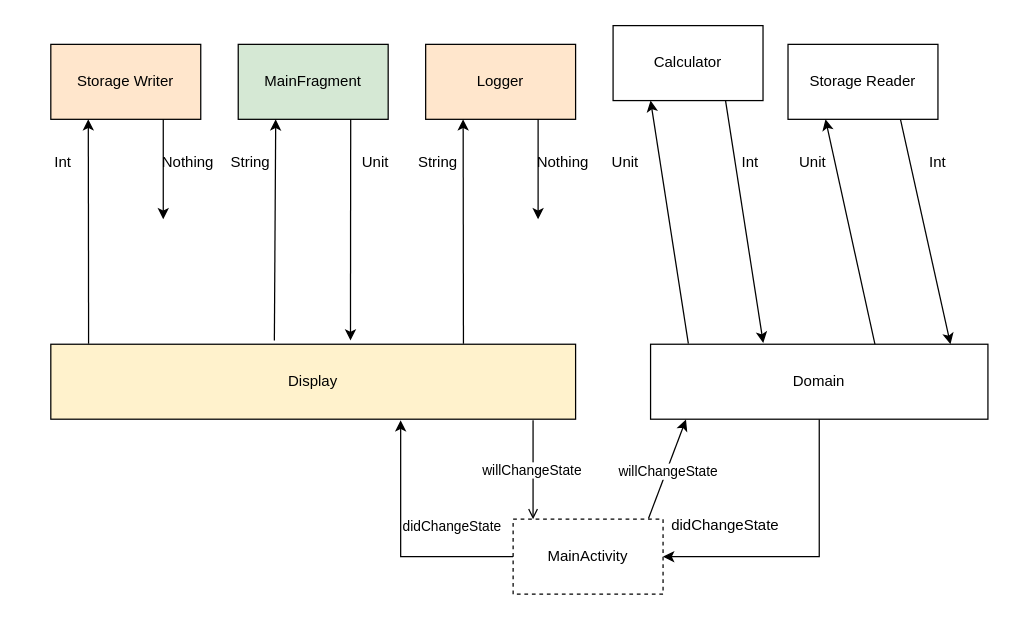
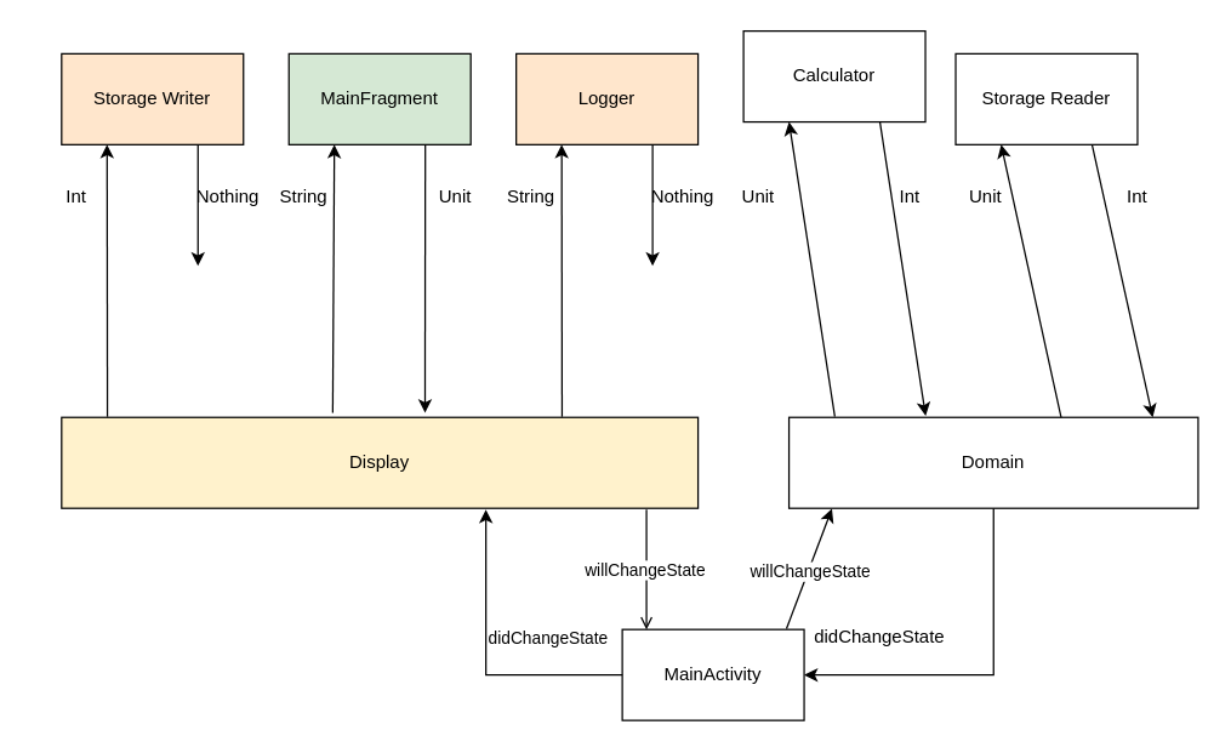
- <mxCell id="20" value="MainActivity" style="rounded=0;whiteSpace=wrap;html=1;dashed=1;" parent="1" vertex="1"><mxGeometry x="410" y="415" width="120" height="60" as="geometry" /></mxCell>
+ <mxCell id="20" value="MainActivity" style="rounded=0;whiteSpace=wrap;html=1;" parent="1" vertex="1"><mxGeometry x="410" y="415" width="120" height="60" as="geometry" /></mxCell>
